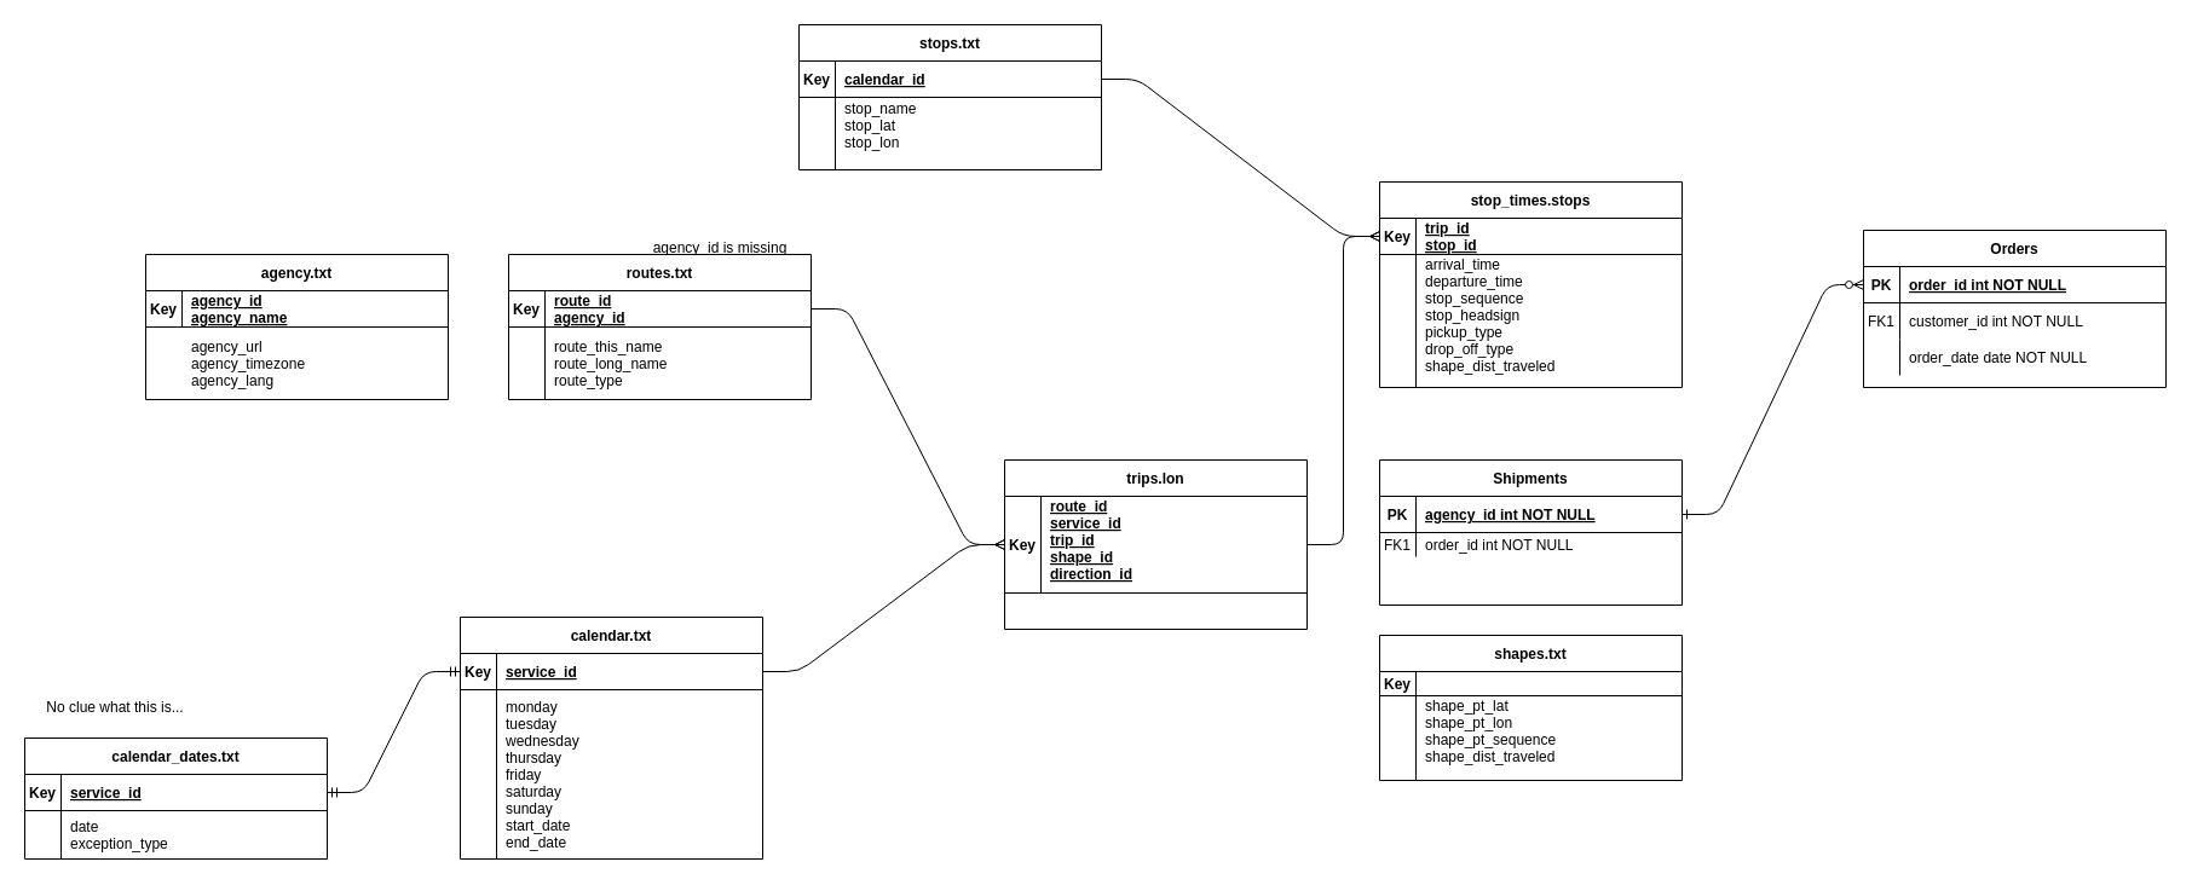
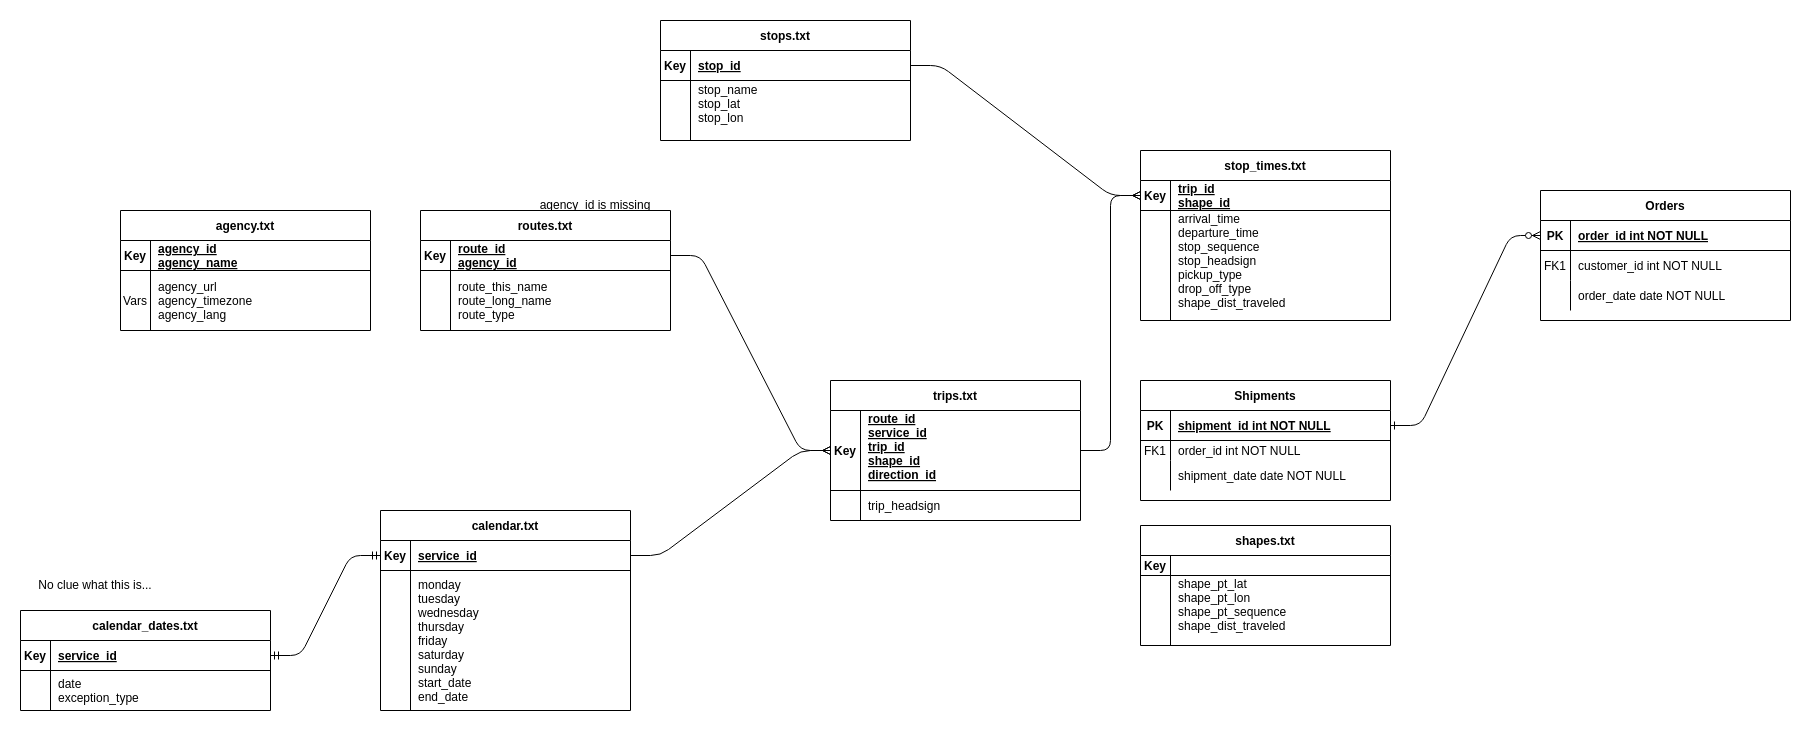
- <mxCell id="48" value="calendar_id" style="shape=partialRectangle;overflow=hidden;connectable=0;fillColor=none;top=0;left=0;bottom=0;right=0;align=left;spacingLeft=6;fontStyle=5;" vertex="1" parent="46"><mxGeometry x="30" width="220" height="30" as="geometry" /></mxCell>
+ <mxCell id="48" value="stop_id" style="shape=partialRectangle;overflow=hidden;connectable=0;fillColor=none;top=0;left=0;bottom=0;right=0;align=left;spacingLeft=6;fontStyle=5;" vertex="1" parent="46"><mxGeometry x="30" width="220" height="30" as="geometry" /></mxCell>
- <mxCell id="52" value="stop_times.stops" style="shape=table;startSize=30;container=1;collapsible=1;childLayout=tableLayout;fixedRows=1;rowLines=0;fontStyle=1;align=center;resizeLast=1;" vertex="1" parent="1"><mxGeometry x="1140" y="150" width="250" height="170" as="geometry" /></mxCell>
+ <mxCell id="52" value="stop_times.txt" style="shape=table;startSize=30;container=1;collapsible=1;childLayout=tableLayout;fixedRows=1;rowLines=0;fontStyle=1;align=center;resizeLast=1;" vertex="1" parent="1"><mxGeometry x="1140" y="150" width="250" height="170" as="geometry" /></mxCell>
- <mxCell id="55" value="trip_id&#10;stop_id&#10;" style="shape=partialRectangle;overflow=hidden;connectable=0;fillColor=none;top=0;left=0;bottom=0;right=0;align=left;spacingLeft=6;fontStyle=5;" vertex="1" parent="53"><mxGeometry x="30" width="220" height="30" as="geometry" /></mxCell>
+ <mxCell id="55" value="trip_id&#10;shape_id&#10;" style="shape=partialRectangle;overflow=hidden;connectable=0;fillColor=none;top=0;left=0;bottom=0;right=0;align=left;spacingLeft=6;fontStyle=5;" vertex="1" parent="53"><mxGeometry x="30" width="220" height="30" as="geometry" /></mxCell>
+ <mxCell id="43" value="Vars" style="shape=partialRectangle;overflow=hidden;connectable=0;fillColor=none;top=0;left=0;bottom=0;right=0;" parent="42" vertex="1"><mxGeometry width="30" height="60" as="geometry" /></mxCell>
- <mxCell id="31" value="trips.lon" style="shape=table;startSize=30;container=1;collapsible=1;childLayout=tableLayout;fixedRows=1;rowLines=0;fontStyle=1;align=center;resizeLast=1;" vertex="1" parent="1"><mxGeometry x="830" y="380" width="250" height="140" as="geometry" /></mxCell>
+ <mxCell id="31" value="trips.txt" style="shape=table;startSize=30;container=1;collapsible=1;childLayout=tableLayout;fixedRows=1;rowLines=0;fontStyle=1;align=center;resizeLast=1;" vertex="1" parent="1"><mxGeometry x="830" y="380" width="250" height="140" as="geometry" /></mxCell>
- <mxCell id="72" value="agency_id int NOT NULL " style="shape=partialRectangle;overflow=hidden;connectable=0;fillColor=none;top=0;left=0;bottom=0;right=0;align=left;spacingLeft=6;fontStyle=5;" parent="70" vertex="1"><mxGeometry x="30" width="220" height="30" as="geometry" /></mxCell>
+ <mxCell id="72" value="shipment_id int NOT NULL " style="shape=partialRectangle;overflow=hidden;connectable=0;fillColor=none;top=0;left=0;bottom=0;right=0;align=left;spacingLeft=6;fontStyle=5;" parent="70" vertex="1"><mxGeometry x="30" width="220" height="30" as="geometry" /></mxCell>
+ <mxCell id="78" value="shipment_date date NOT NULL" style="shape=partialRectangle;overflow=hidden;connectable=0;fillColor=none;top=0;left=0;bottom=0;right=0;align=left;spacingLeft=6;" parent="76" vertex="1"><mxGeometry x="30" width="220" height="30" as="geometry" /></mxCell>
+ <mxCell id="37" value="trip_headsign" style="shape=partialRectangle;overflow=hidden;connectable=0;fillColor=none;top=0;left=0;bottom=0;right=0;align=left;spacingLeft=6;fontStyle=0" vertex="1" parent="35"><mxGeometry x="30" width="220" height="30" as="geometry" /></mxCell>
